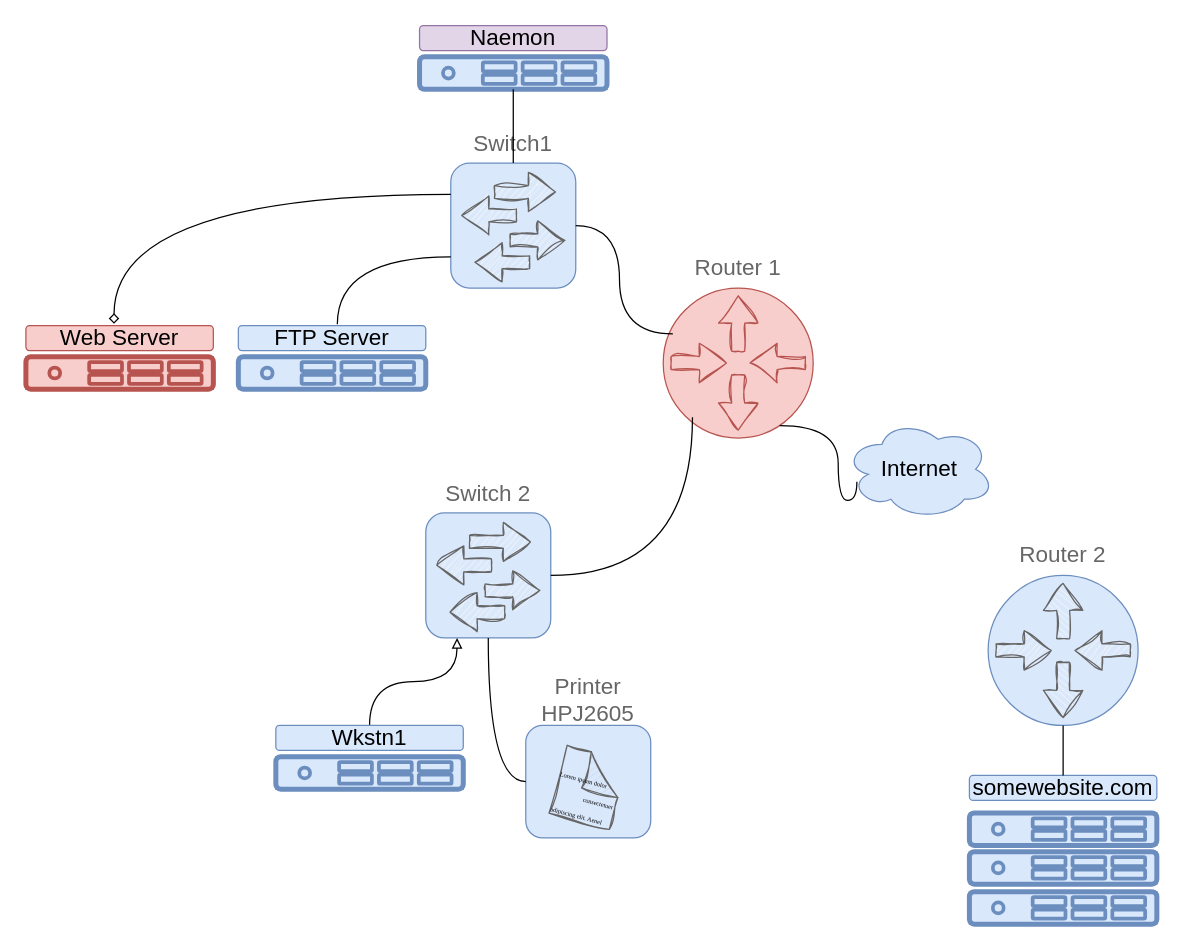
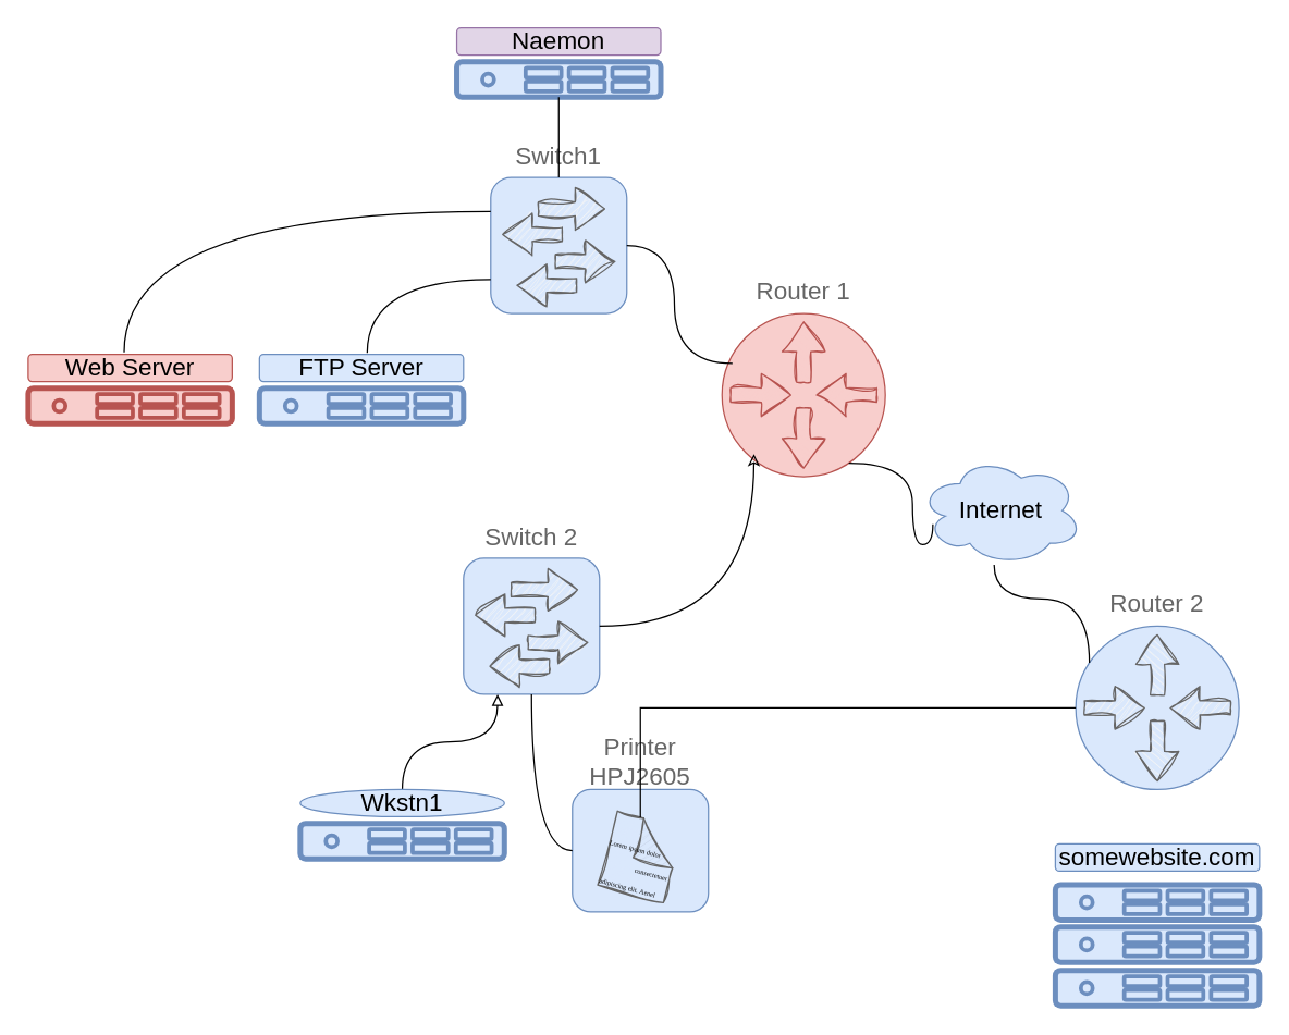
- <mxCell id="108" style="edgeStyle=orthogonalEdgeStyle;rounded=0;orthogonalLoop=1;jettySize=auto;html=1;exitX=0;exitY=0.25;exitDx=0;exitDy=0;entryX=0.47;entryY=-0.071;entryDx=0;entryDy=0;entryPerimeter=0;curved=1;endArrow=diamond;endFill=0;" parent="1" source="33" target="21" edge="1"><mxGeometry relative="1" as="geometry" /></mxCell>
+ <mxCell id="108" style="edgeStyle=orthogonalEdgeStyle;rounded=0;orthogonalLoop=1;jettySize=auto;html=1;exitX=0;exitY=0.25;exitDx=0;exitDy=0;entryX=0.47;entryY=-0.071;entryDx=0;entryDy=0;entryPerimeter=0;curved=1;endArrow=none;endFill=0;" parent="1" source="33" target="21" edge="1"><mxGeometry relative="1" as="geometry" /></mxCell>
- <mxCell id="103" style="edgeStyle=orthogonalEdgeStyle;rounded=0;orthogonalLoop=1;jettySize=auto;html=1;entryX=0.195;entryY=0.861;entryDx=0;entryDy=0;entryPerimeter=0;curved=1;endArrow=none;endFill=0;" parent="1" source="39" target="46" edge="1"><mxGeometry relative="1" as="geometry" /></mxCell>
+ <mxCell id="103" style="edgeStyle=orthogonalEdgeStyle;rounded=0;orthogonalLoop=1;jettySize=auto;html=1;entryX=0.195;entryY=0.861;entryDx=0;entryDy=0;entryPerimeter=0;curved=1;endArrow=classic;endFill=0;" parent="1" source="39" target="46" edge="1"><mxGeometry relative="1" as="geometry" /></mxCell>
+ <mxCell id="104" style="edgeStyle=orthogonalEdgeStyle;rounded=0;orthogonalLoop=1;jettySize=auto;html=1;curved=1;endArrow=none;endFill=0;" parent="1" source="55" target="52" edge="1"><mxGeometry relative="1" as="geometry"><Array as="points"><mxPoint x="800" y="440" /><mxPoint x="730" y="440" /></Array></mxGeometry></mxCell>
- <mxCell id="98" value="Wkstn1" style="rounded=1;whiteSpace=wrap;html=1;fillColor=#dae8fc;strokeColor=#6c8ebf;fontSize=18;" parent="1" vertex="1"><mxGeometry x="220" y="580" width="150" height="20" as="geometry" /></mxCell>
+ <mxCell id="98" value="Wkstn1" style="ellipse;whiteSpace=wrap;html=1;fillColor=#dae8fc;strokeColor=#6c8ebf;fontSize=18;" parent="1" vertex="1"><mxGeometry x="220" y="580" width="150" height="20" as="geometry" /></mxCell>
- <mxCell id="105" style="edgeStyle=orthogonalEdgeStyle;rounded=0;orthogonalLoop=1;jettySize=auto;html=1;endArrow=none;endFill=0;" parent="1" source="55" target="87" edge="1"><mxGeometry relative="1" as="geometry" /></mxCell>
+ <mxCell id="105" style="edgeStyle=orthogonalEdgeStyle;rounded=0;orthogonalLoop=1;jettySize=auto;html=1;endArrow=none;endFill=0;" parent="1" source="55" target="101" edge="1"><mxGeometry relative="1" as="geometry" /></mxCell>
